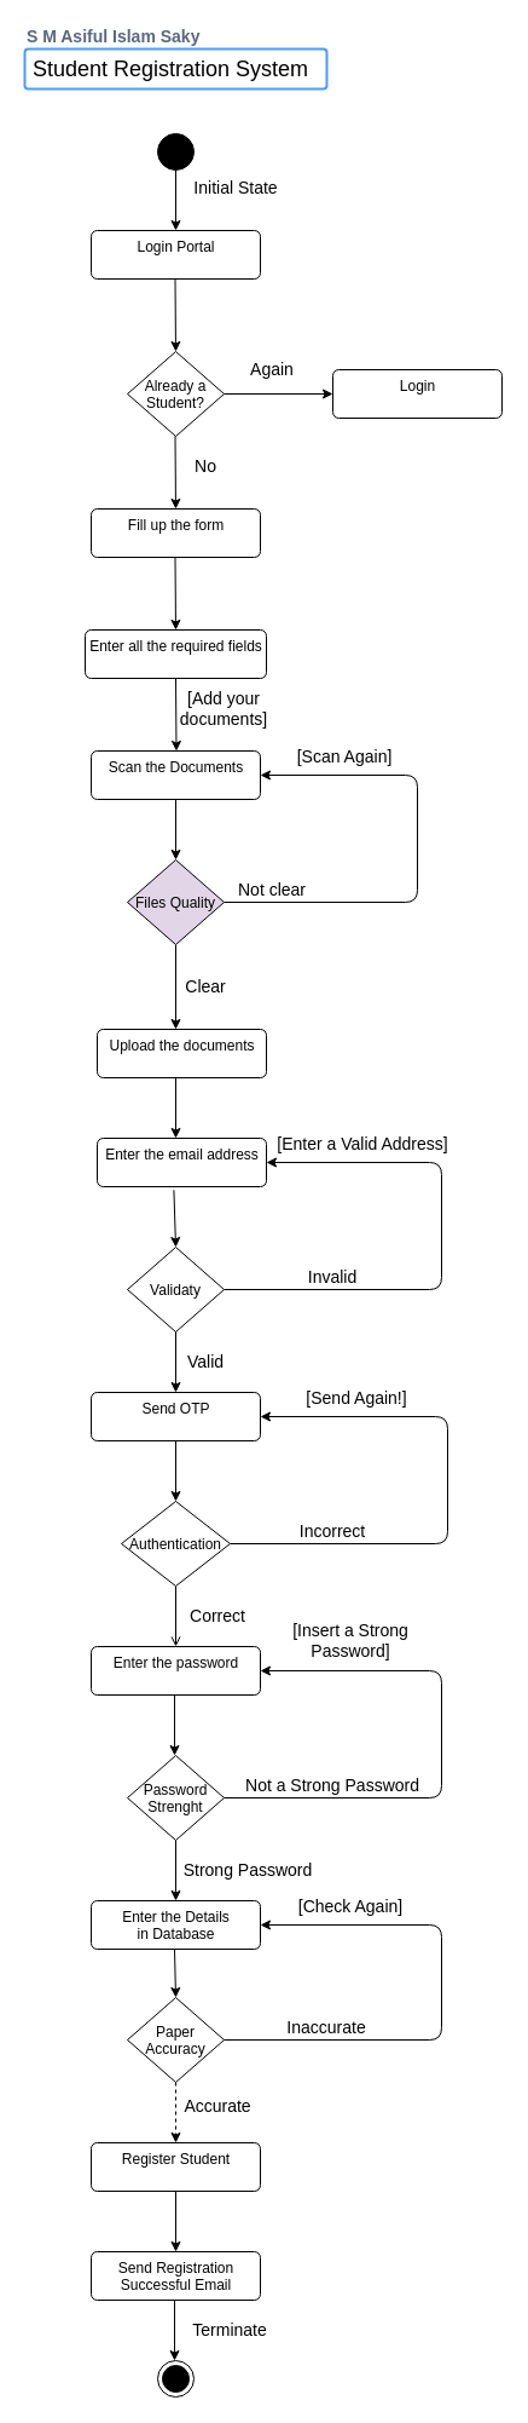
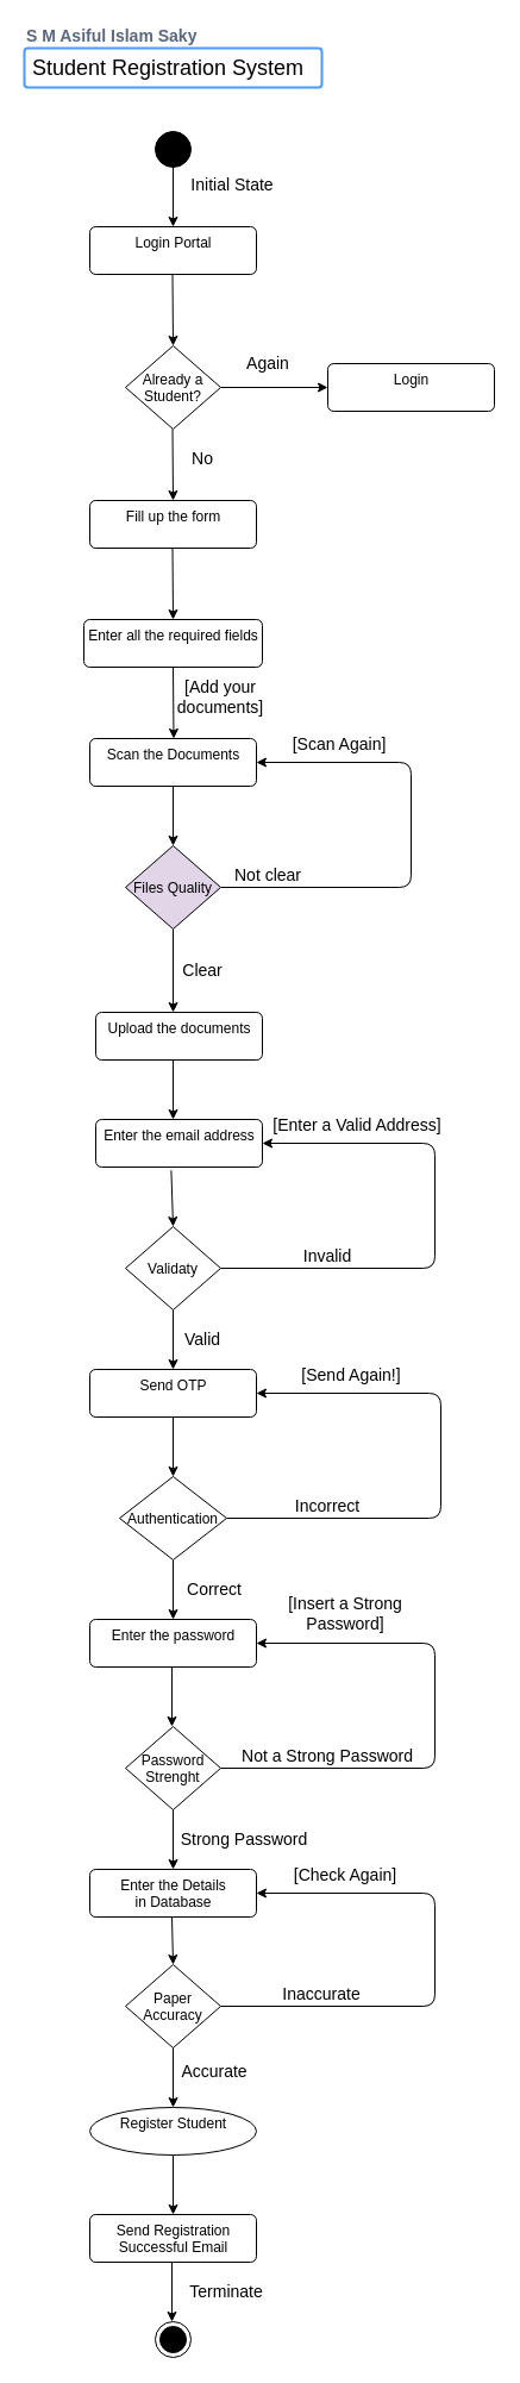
- <mxCell id="16" value="" style="endArrow=open;html=1;entryX=0.5;entryY=0;entryDx=0;entryDy=0;exitX=0.5;exitY=1;exitDx=0;exitDy=0;" parent="1" edge="1" target="44" source="43"><mxGeometry width="50" height="50" relative="1" as="geometry"><mxPoint x="35" y="1320" as="sourcePoint" /><mxPoint x="85" y="1270" as="targetPoint" /></mxGeometry></mxCell>
+ <mxCell id="16" value="" style="endArrow=classic;html=1;entryX=0.5;entryY=0;entryDx=0;entryDy=0;exitX=0.5;exitY=1;exitDx=0;exitDy=0;" parent="1" edge="1" target="44" source="43"><mxGeometry width="50" height="50" relative="1" as="geometry"><mxPoint x="35" y="1320" as="sourcePoint" /><mxPoint x="85" y="1270" as="targetPoint" /></mxGeometry></mxCell>
- <mxCell id="50" value="" style="endArrow=classic;html=1;exitX=0.5;exitY=1;exitDx=0;exitDy=0;dashed=1;" edge="1" parent="1" source="48" target="21"><mxGeometry width="50" height="50" relative="1" as="geometry"><mxPoint x="154" y="1620" as="sourcePoint" /><mxPoint x="75" y="1740" as="targetPoint" /></mxGeometry></mxCell>
+ <mxCell id="50" value="" style="endArrow=classic;html=1;exitX=0.5;exitY=1;exitDx=0;exitDy=0;" edge="1" parent="1" source="48" target="21"><mxGeometry width="50" height="50" relative="1" as="geometry"><mxPoint x="154" y="1620" as="sourcePoint" /><mxPoint x="75" y="1740" as="targetPoint" /></mxGeometry></mxCell>
- <mxCell id="21" value="Register Student" style="html=1;align=center;verticalAlign=top;rounded=1;absoluteArcSize=1;arcSize=10;dashed=0;" vertex="1" parent="1"><mxGeometry x="75" y="1770" width="140" height="40" as="geometry" /></mxCell>
+ <mxCell id="21" value="Register Student" style="ellipse;html=1;align=center;verticalAlign=top;absoluteArcSize=1;arcSize=10;dashed=0;" vertex="1" parent="1"><mxGeometry x="75" y="1770" width="140" height="40" as="geometry" /></mxCell>
